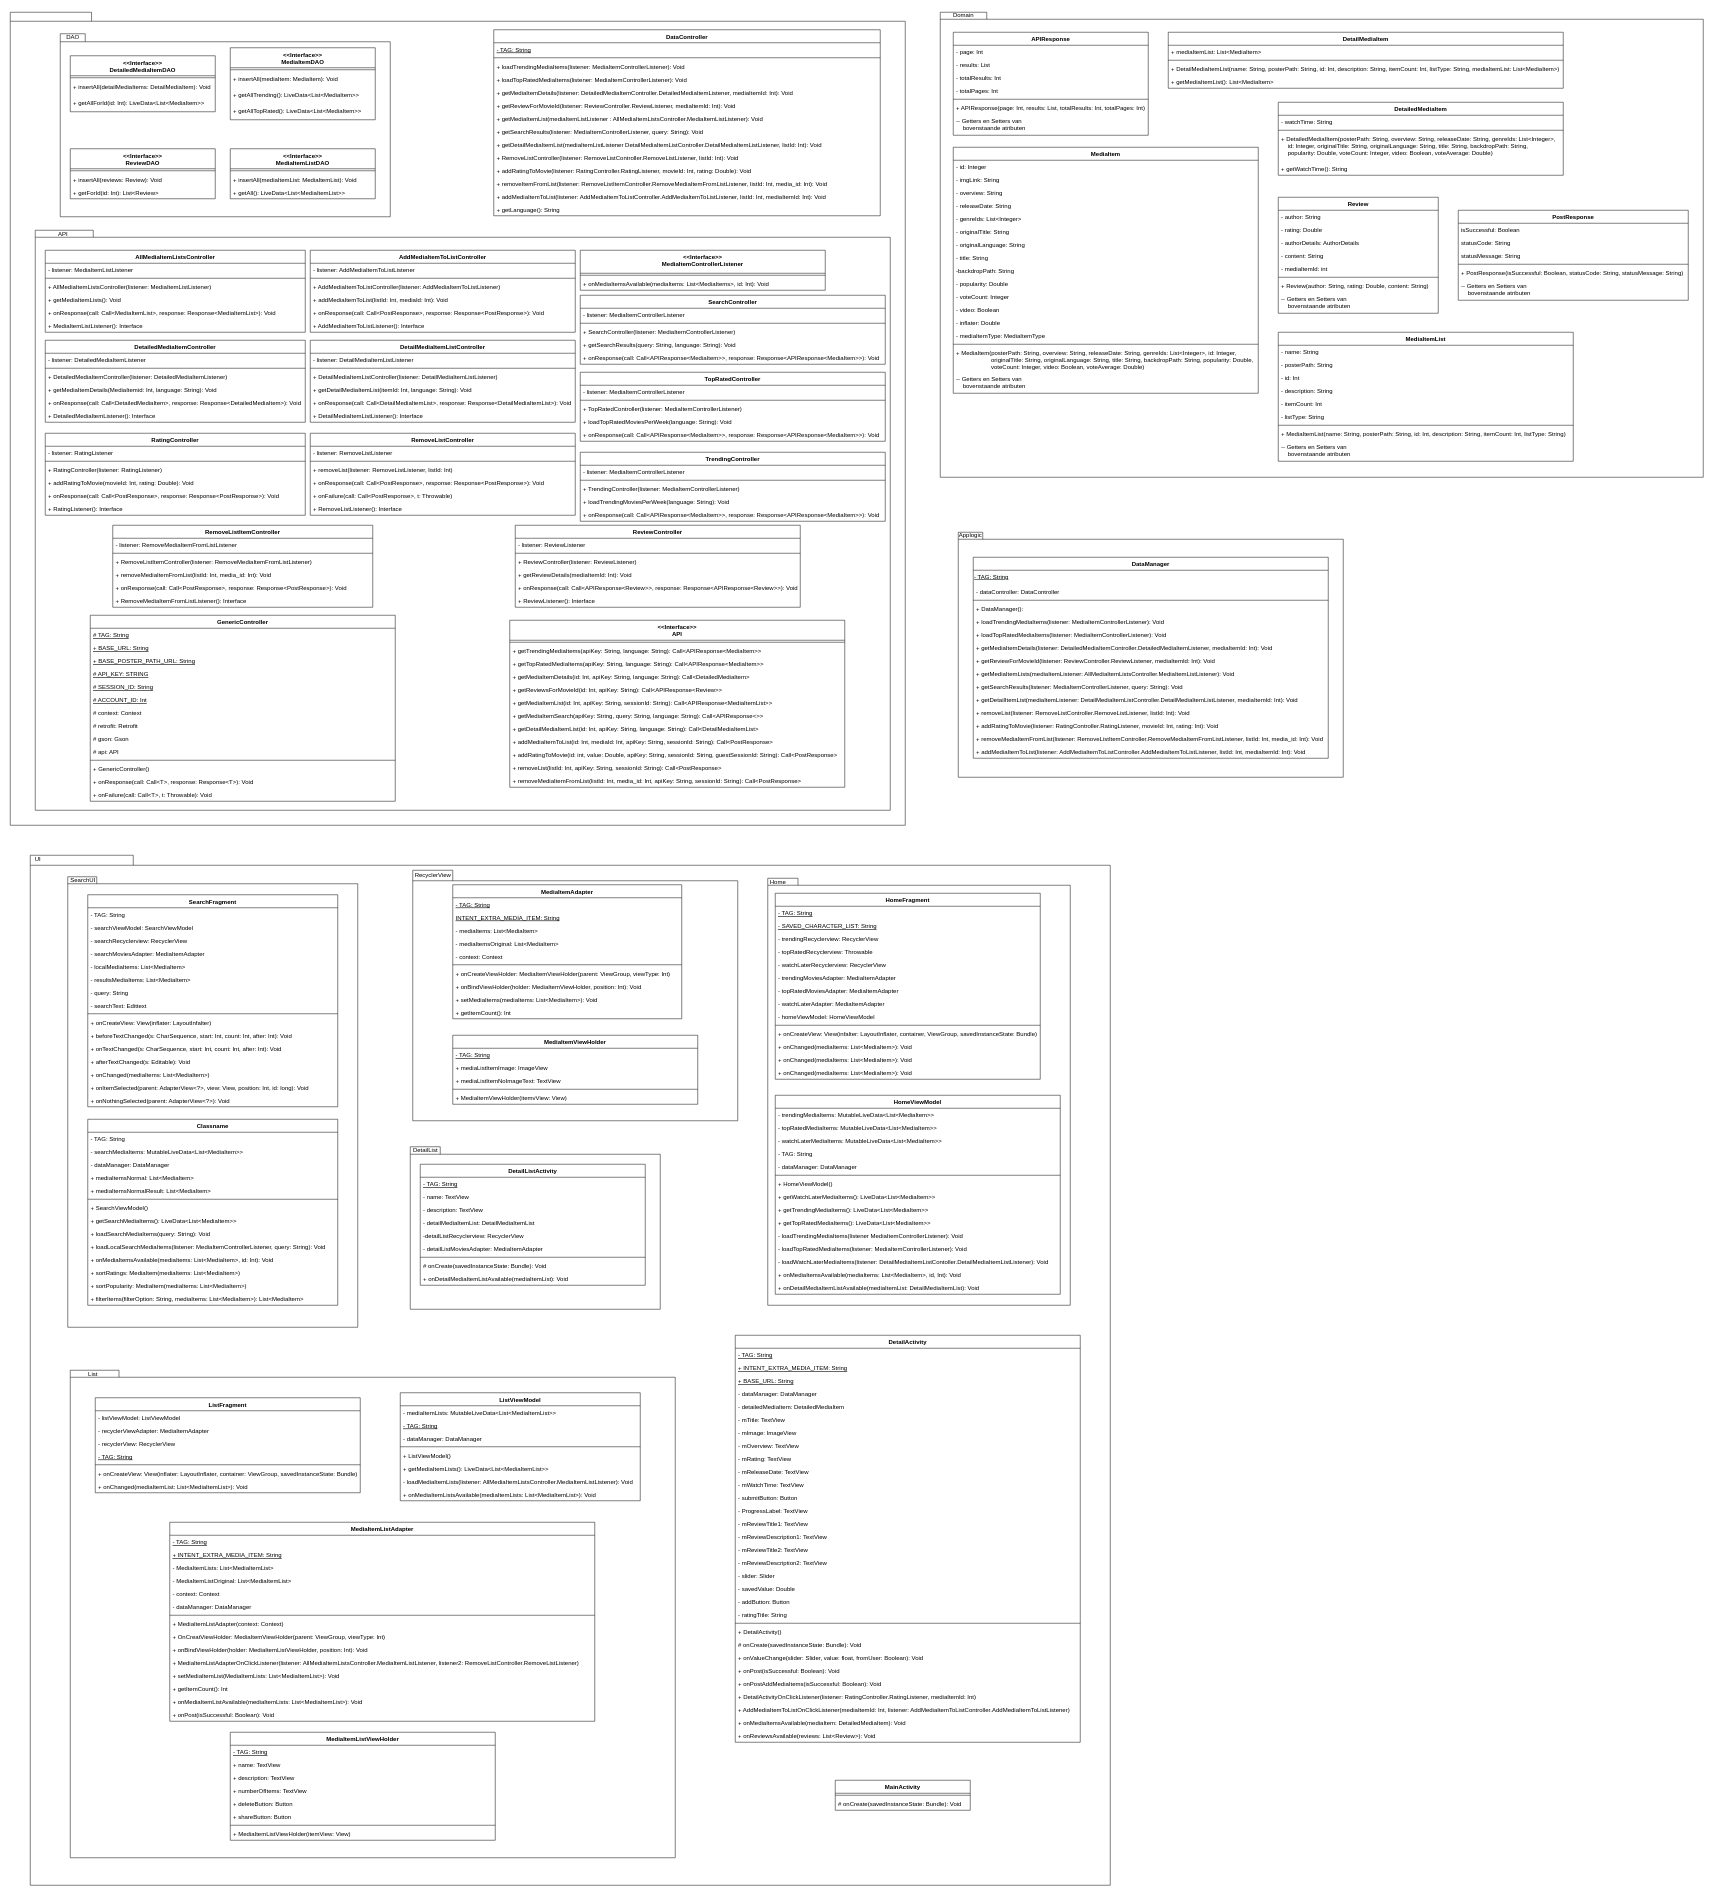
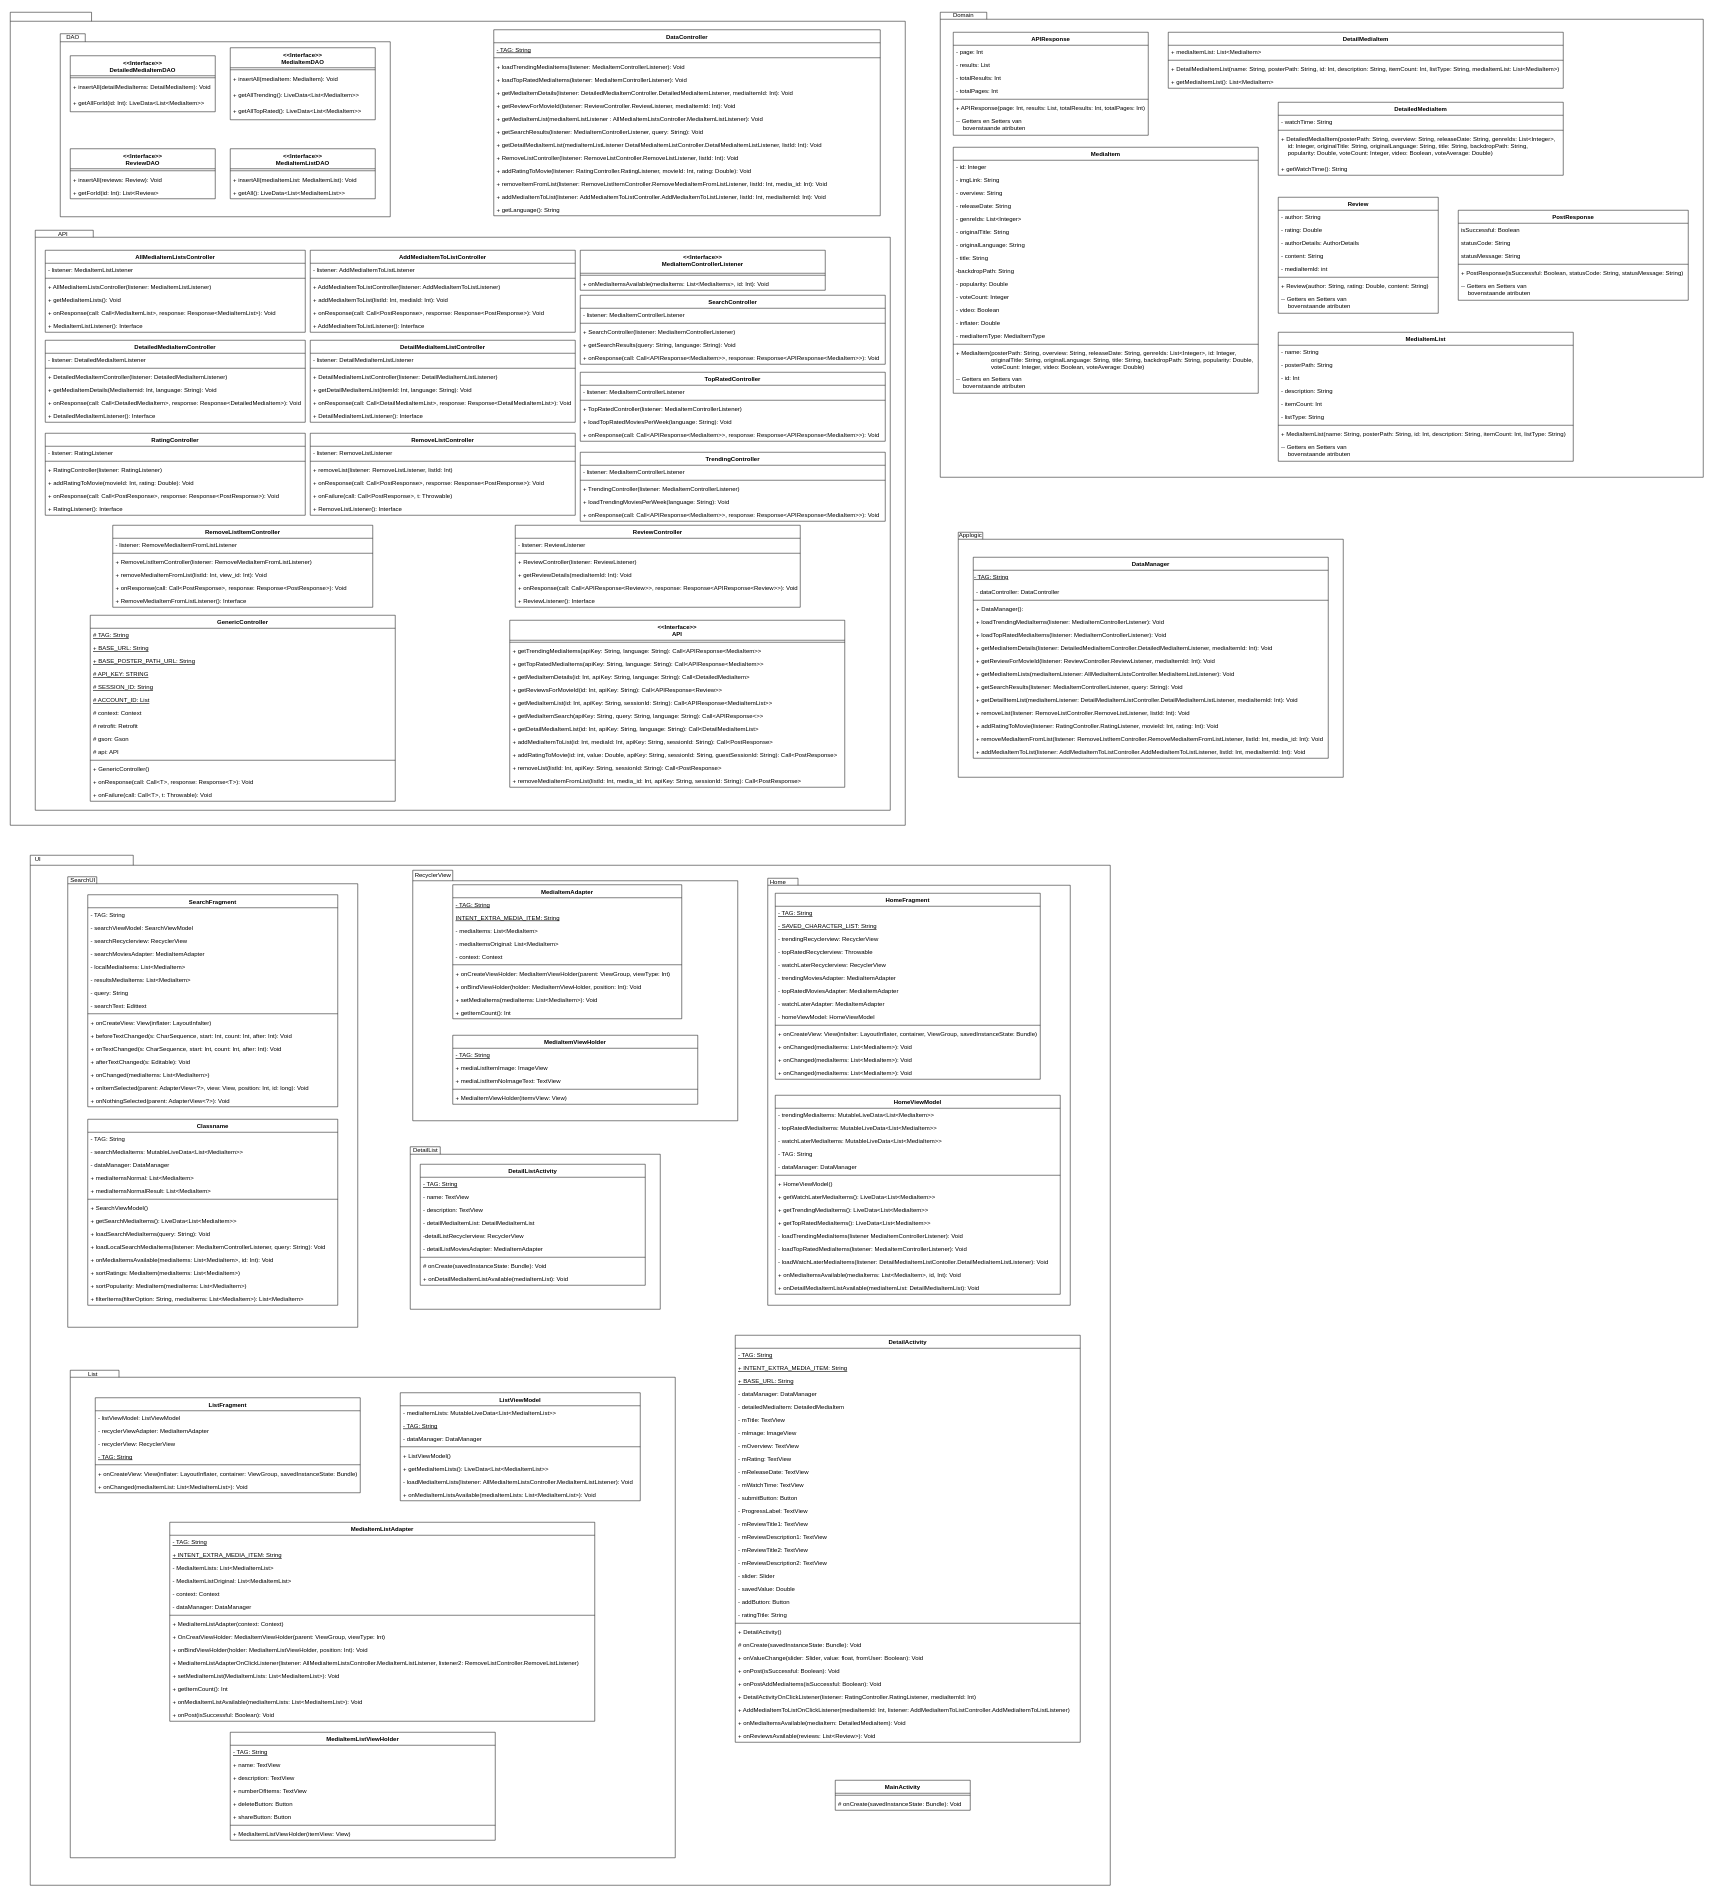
- <mxCell id="183" value="+ removeMediaItemFromList(listId: Int, media_id: Int): Void" style="text;strokeColor=none;fillColor=none;align=left;verticalAlign=top;spacingLeft=4;spacingRight=4;overflow=hidden;rotatable=0;points=[[0,0.5],[1,0.5]];portConstraint=eastwest;" vertex="1" parent="179"><mxGeometry y="86" width="520" height="26" as="geometry" /></mxCell>
+ <mxCell id="183" value="+ removeMediaItemFromList(listId: Int, view_id: Int): Void" style="text;strokeColor=none;fillColor=none;align=left;verticalAlign=top;spacingLeft=4;spacingRight=4;overflow=hidden;rotatable=0;points=[[0,0.5],[1,0.5]];portConstraint=eastwest;" vertex="1" parent="179"><mxGeometry y="86" width="520" height="26" as="geometry" /></mxCell>
- <mxCell id="217" value="# ACCOUNT_ID: Int" style="text;strokeColor=none;fillColor=none;align=left;verticalAlign=top;spacingLeft=4;spacingRight=4;overflow=hidden;rotatable=0;points=[[0,0.5],[1,0.5]];portConstraint=eastwest;fontStyle=4" vertex="1" parent="211"><mxGeometry y="156" width="610" height="26" as="geometry" /></mxCell>
+ <mxCell id="217" value="# ACCOUNT_ID: List" style="text;strokeColor=none;fillColor=none;align=left;verticalAlign=top;spacingLeft=4;spacingRight=4;overflow=hidden;rotatable=0;points=[[0,0.5],[1,0.5]];portConstraint=eastwest;fontStyle=4" vertex="1" parent="211"><mxGeometry y="156" width="610" height="26" as="geometry" /></mxCell>
